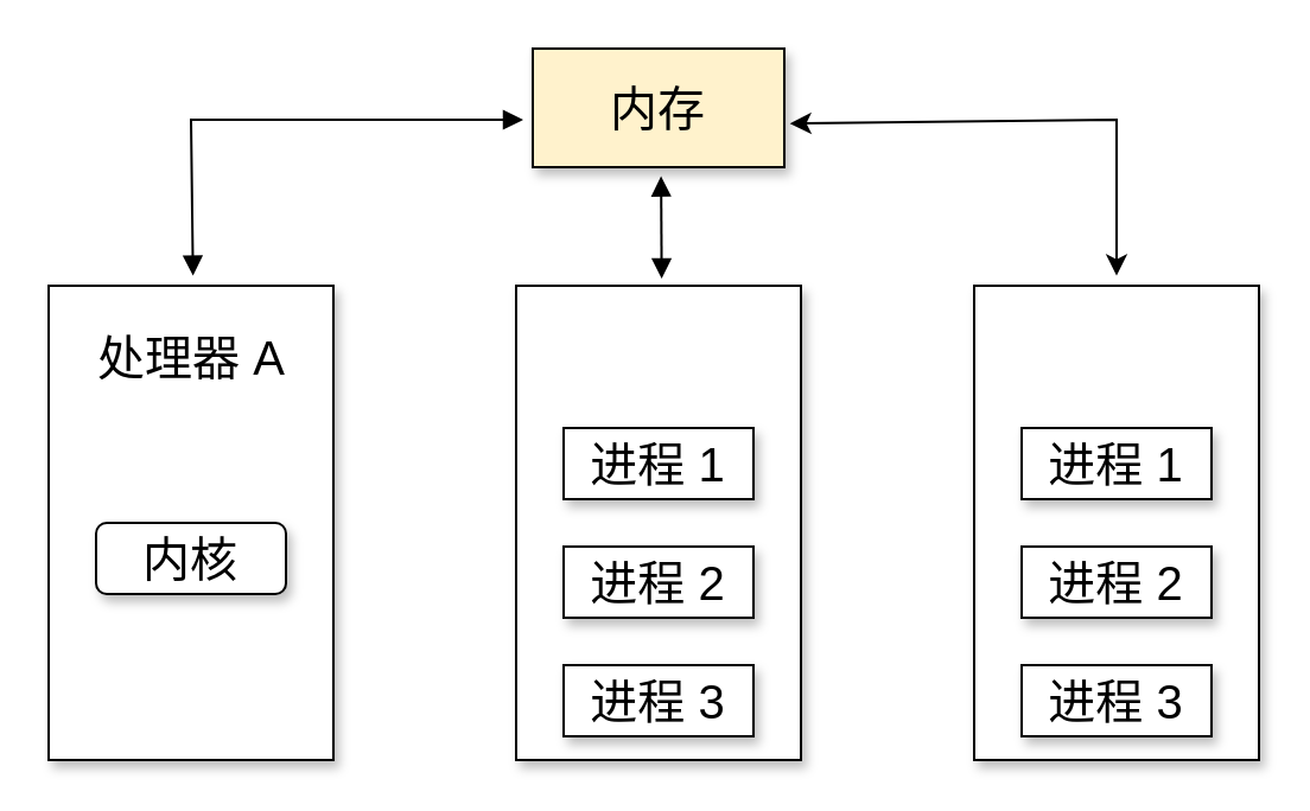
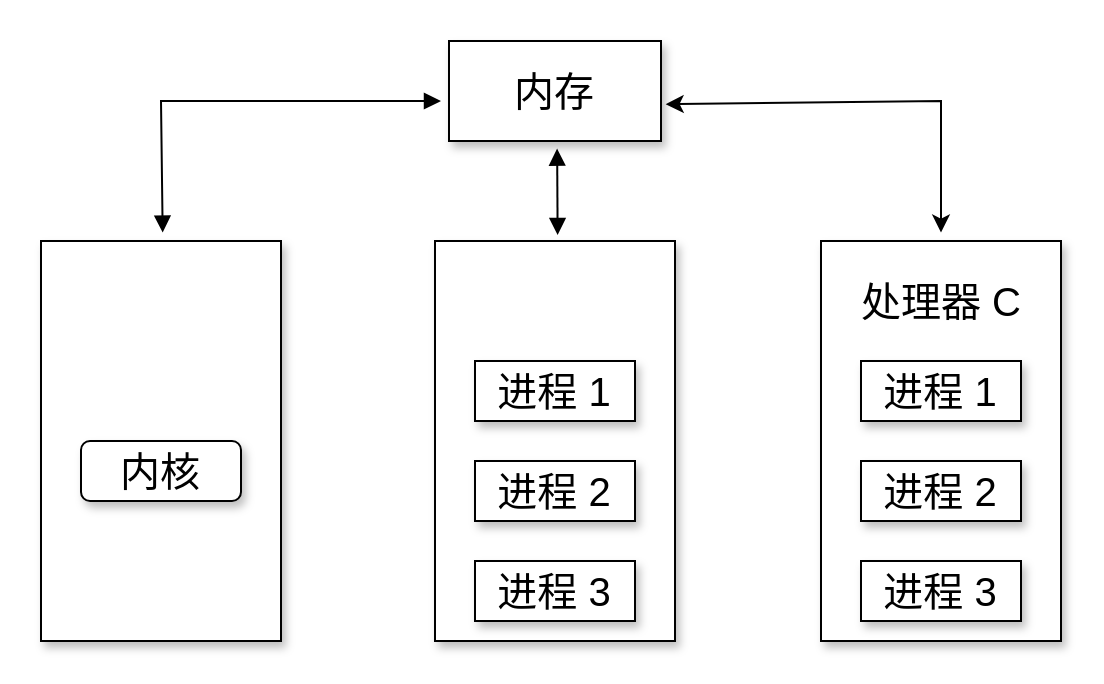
- <mxCell id="2" value="内存" style="rounded=0;whiteSpace=wrap;html=1;fontSize=20;shadow=1;fillColor=#fff2cc;" vertex="1" parent="1"><mxGeometry x="224" y="20" width="106" height="50" as="geometry" /></mxCell>
+ <mxCell id="2" value="内存" style="rounded=0;whiteSpace=wrap;html=1;fontSize=20;shadow=1;" vertex="1" parent="1"><mxGeometry x="224" y="20" width="106" height="50" as="geometry" /></mxCell>
- <mxCell id="4" value="处理器 A" style="text;html=1;align=center;verticalAlign=middle;resizable=0;points=[];autosize=1;strokeColor=none;fillColor=none;fontSize=20;shadow=1;" vertex="1" parent="1"><mxGeometry x="30" y="130" width="100" height="40" as="geometry" /></mxCell>
+ <mxCell id="11" value="处理器 C" style="text;html=1;align=center;verticalAlign=middle;resizable=0;points=[];autosize=1;strokeColor=none;fillColor=none;fontSize=20;shadow=1;" vertex="1" parent="1"><mxGeometry x="420" y="130" width="100" height="40" as="geometry" /></mxCell>
